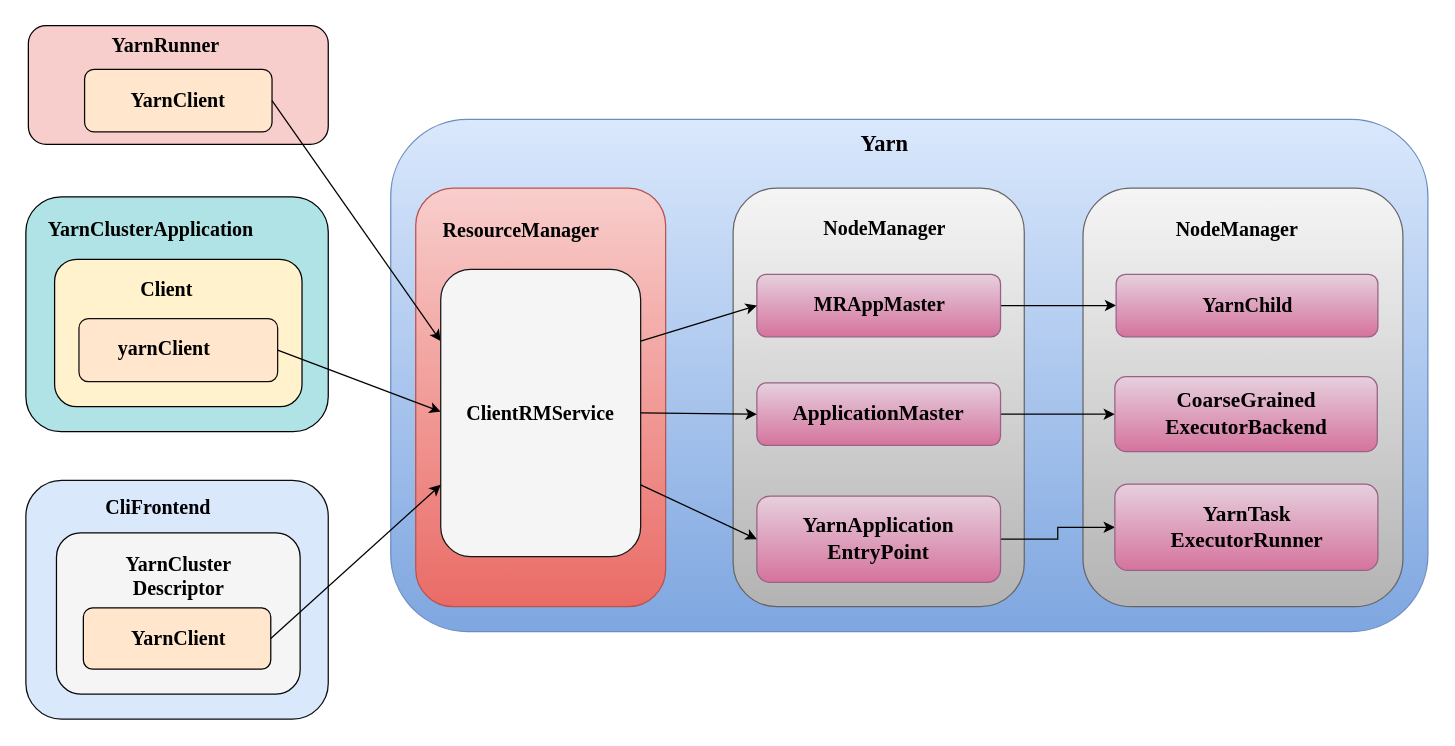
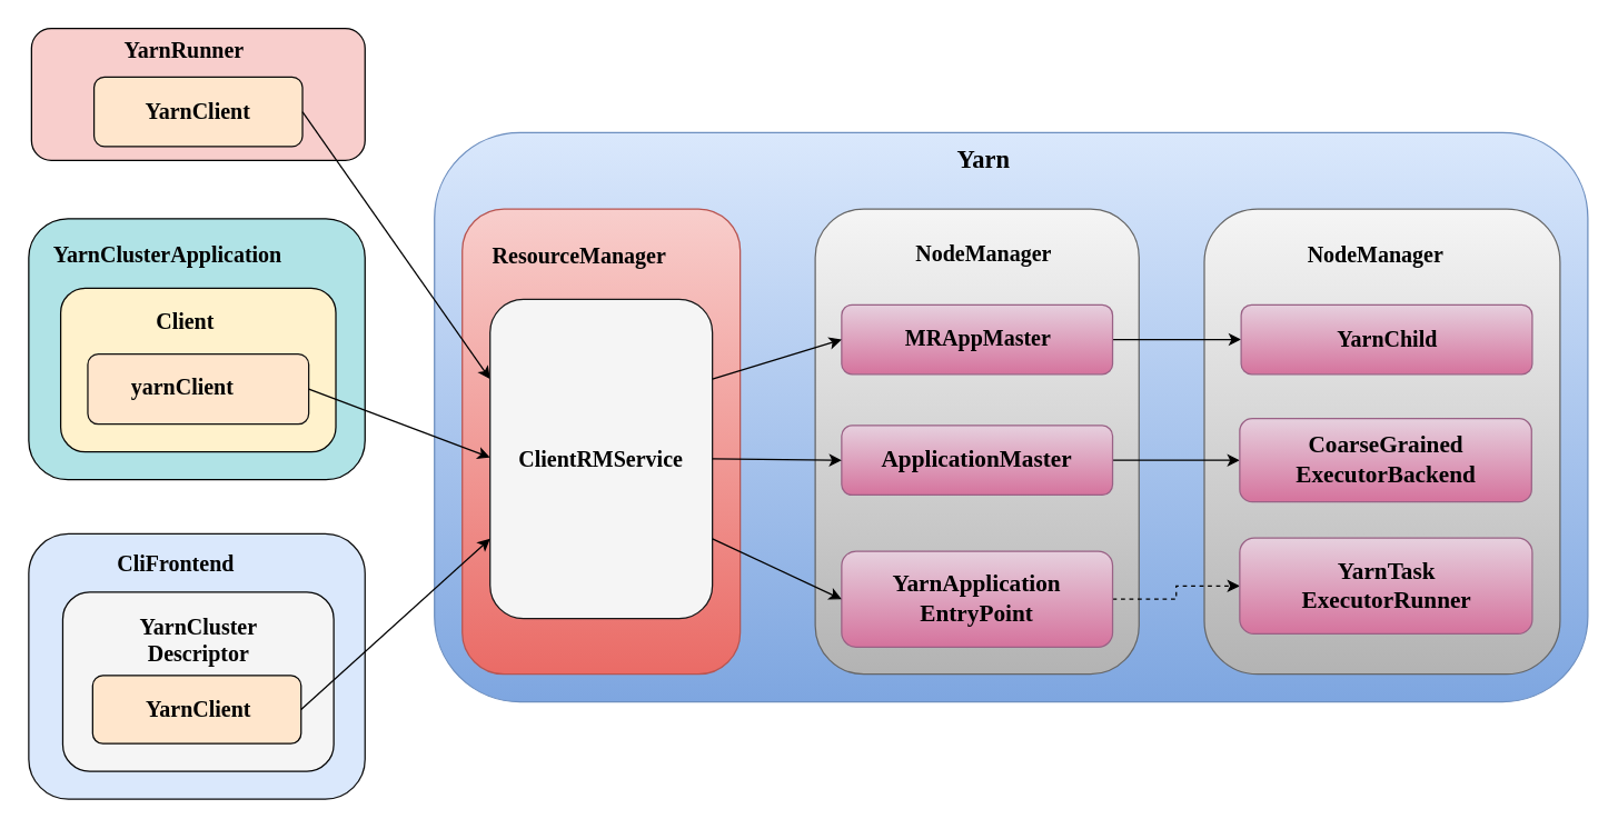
- <mxCell id="39" style="edgeStyle=orthogonalEdgeStyle;rounded=0;orthogonalLoop=1;jettySize=auto;html=1;exitX=1;exitY=0.5;exitDx=0;exitDy=0;entryX=0;entryY=0.5;entryDx=0;entryDy=0;" parent="1" source="40" target="41" edge="1"><mxGeometry relative="1" as="geometry" /></mxCell>
+ <mxCell id="39" style="edgeStyle=orthogonalEdgeStyle;rounded=0;orthogonalLoop=1;jettySize=auto;html=1;exitX=1;exitY=0.5;exitDx=0;exitDy=0;entryX=0;entryY=0.5;entryDx=0;entryDy=0;dashed=1;" parent="1" source="40" target="41" edge="1"><mxGeometry relative="1" as="geometry" /></mxCell>
